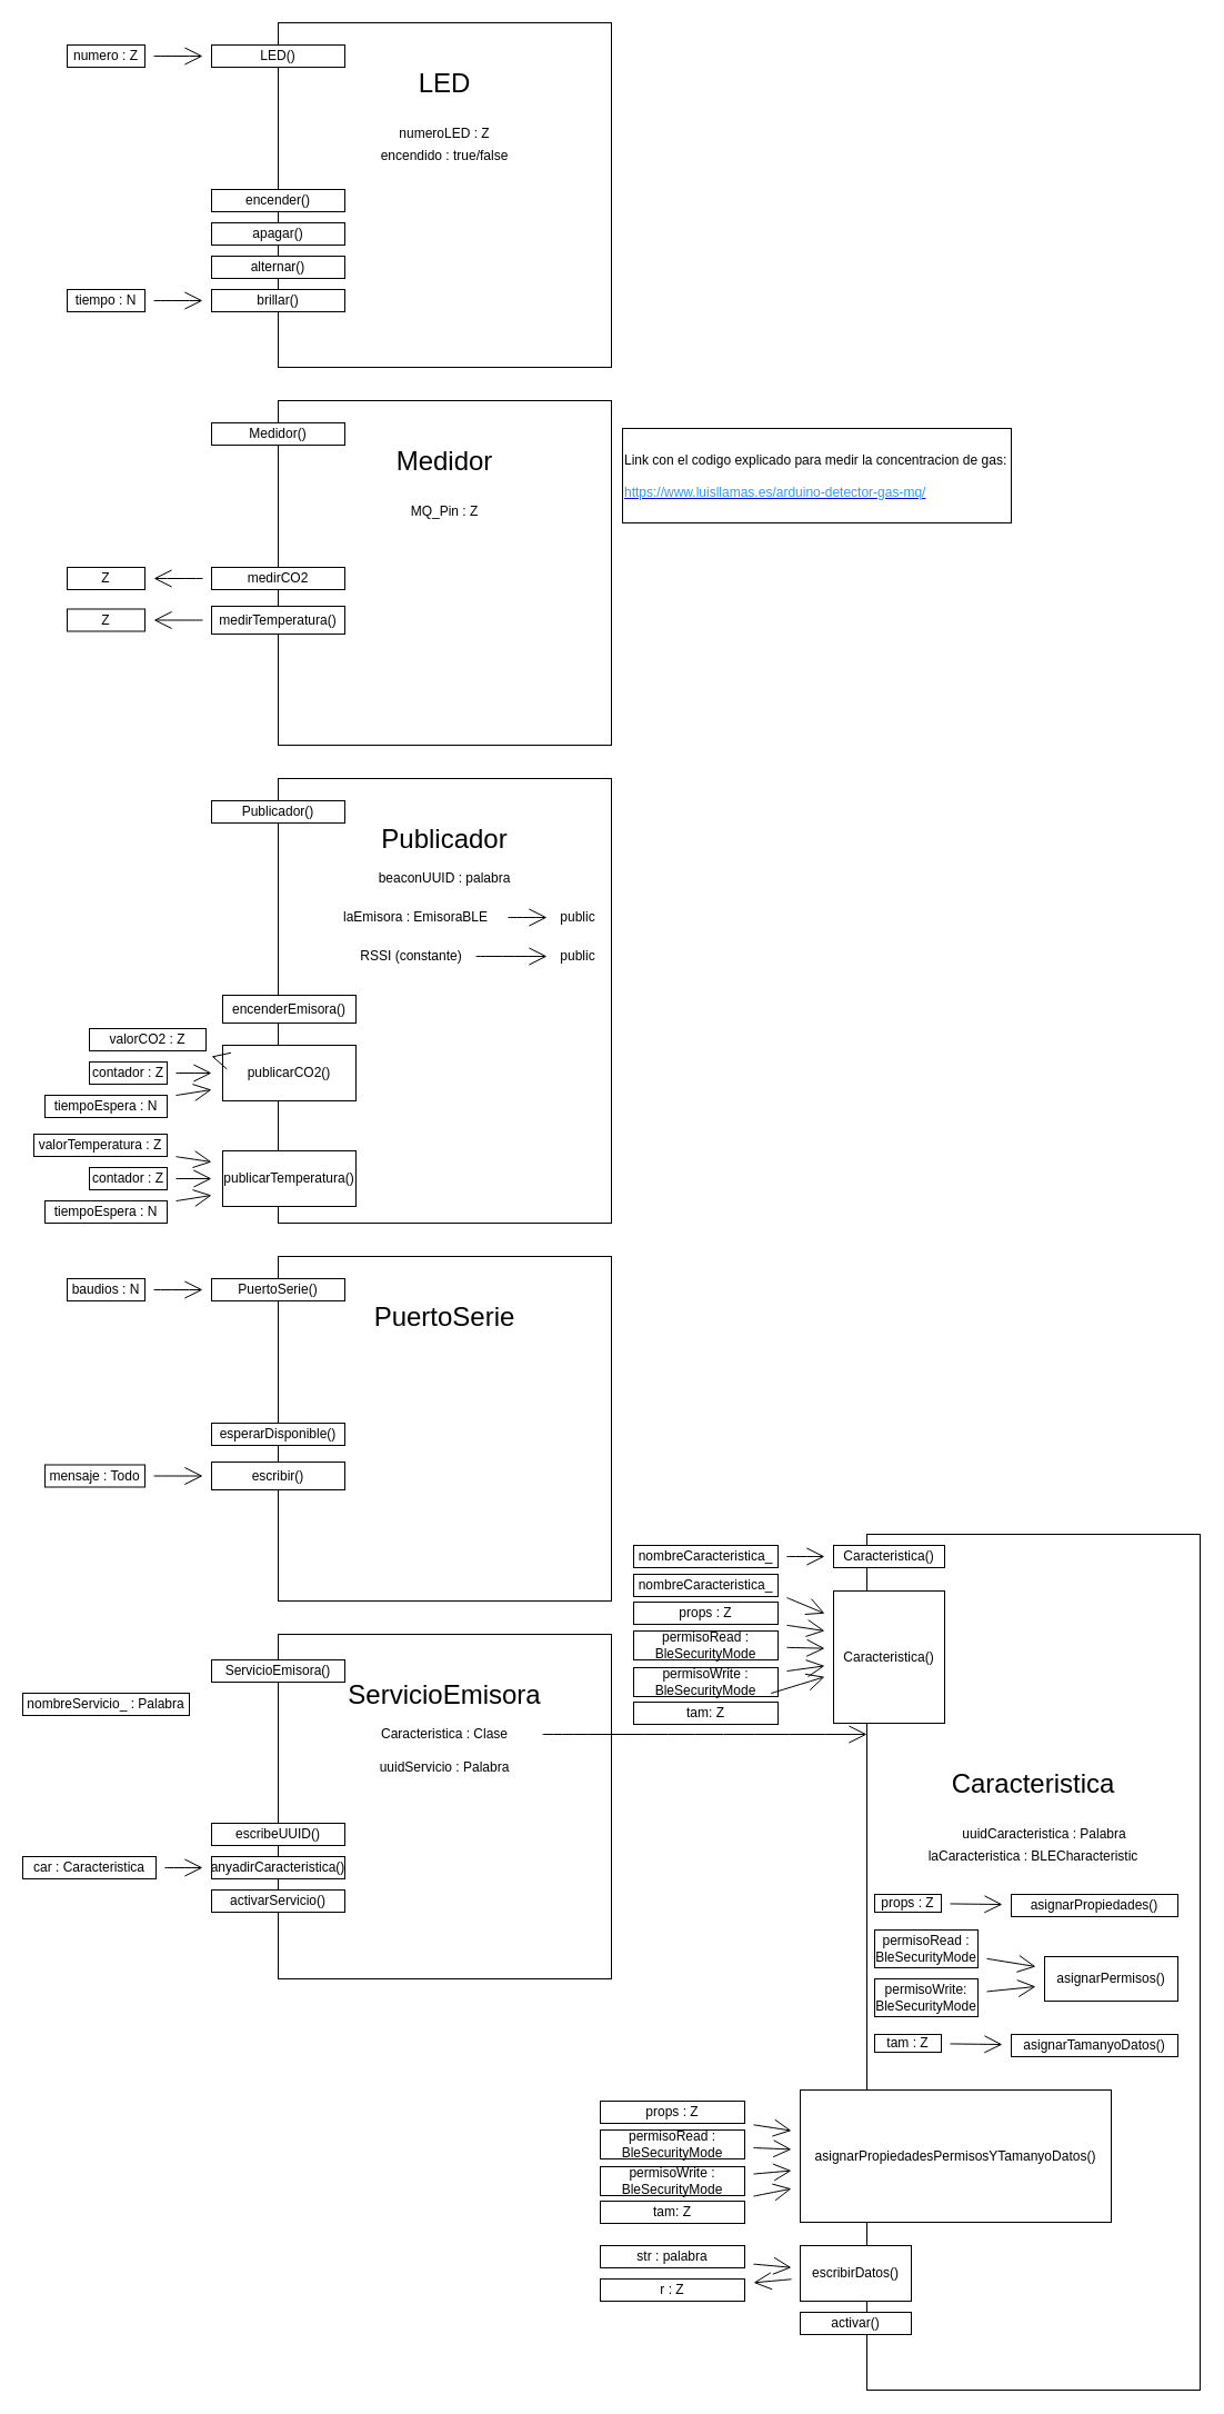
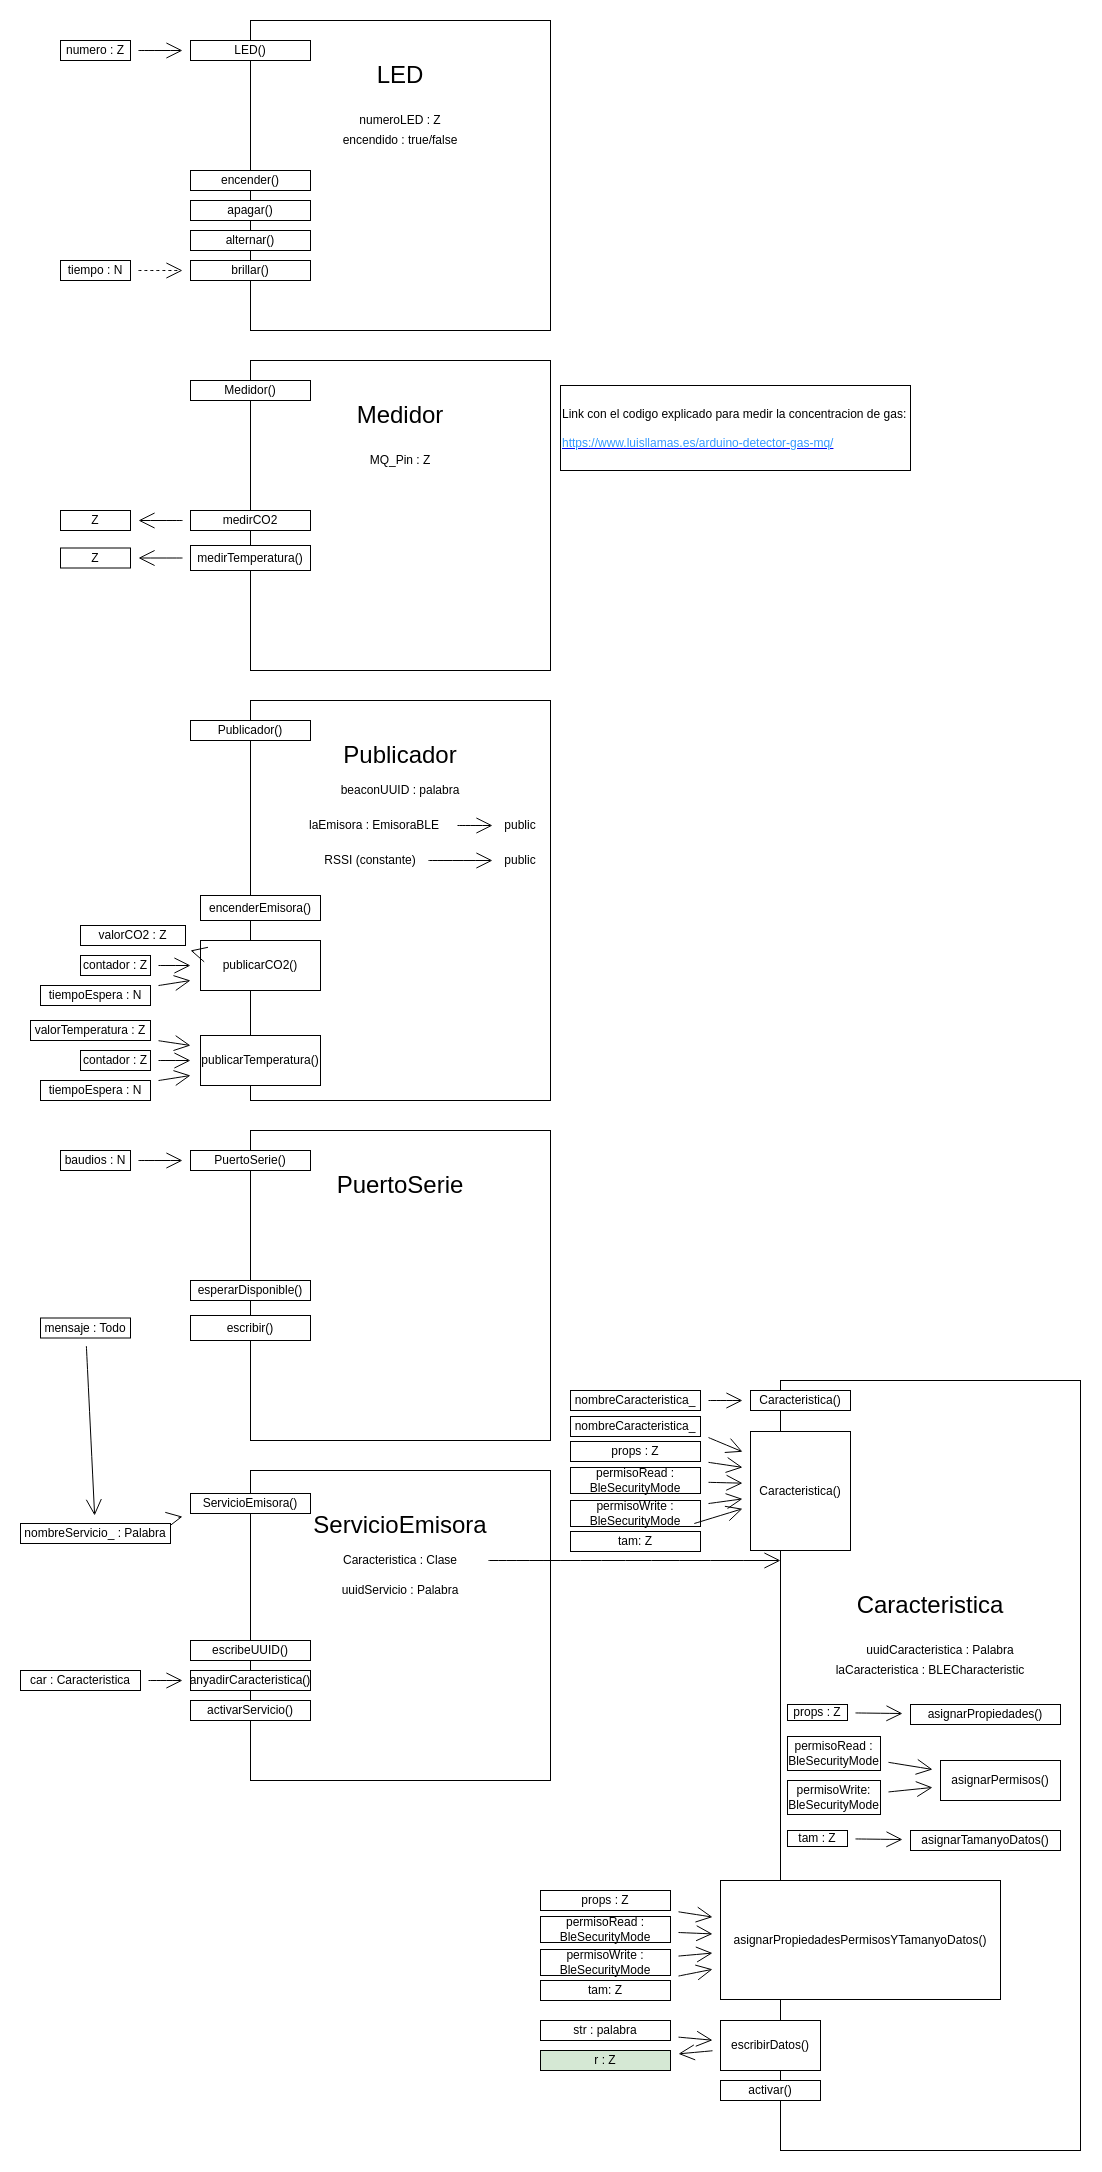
- <mxCell id="14" value="" style="edgeStyle=none;curved=1;rounded=0;orthogonalLoop=1;jettySize=auto;html=1;endArrow=open;startSize=14;endSize=14;sourcePerimeterSpacing=8;targetPerimeterSpacing=8;" parent="1" source="15" target="13" edge="1"><mxGeometry relative="1" as="geometry" /></mxCell>
+ <mxCell id="14" value="" style="edgeStyle=none;curved=1;rounded=0;orthogonalLoop=1;jettySize=auto;html=1;endArrow=open;startSize=14;endSize=14;sourcePerimeterSpacing=8;targetPerimeterSpacing=8;dashed=1;" parent="1" source="15" target="13" edge="1"><mxGeometry relative="1" as="geometry" /></mxCell>
- <mxCell id="56" value="" style="edgeStyle=none;curved=1;rounded=0;orthogonalLoop=1;jettySize=auto;html=1;endArrow=open;startSize=14;endSize=14;sourcePerimeterSpacing=8;targetPerimeterSpacing=8;" parent="1" source="57" target="55" edge="1"><mxGeometry relative="1" as="geometry" /></mxCell>
+ <mxCell id="56" value="" style="edgeStyle=none;curved=1;rounded=0;orthogonalLoop=1;jettySize=auto;html=1;endArrow=open;startSize=14;endSize=14;sourcePerimeterSpacing=8;targetPerimeterSpacing=8;" parent="1" source="57" target="110" edge="1"><mxGeometry relative="1" as="geometry" /></mxCell>
+ <mxCell id="109" value="" style="edgeStyle=none;curved=1;rounded=0;orthogonalLoop=1;jettySize=auto;html=1;endArrow=open;startSize=14;endSize=14;sourcePerimeterSpacing=8;targetPerimeterSpacing=8;" parent="1" source="110" target="108" edge="1"><mxGeometry relative="1" as="geometry" /></mxCell>
- <mxCell id="105" value="r : Z" style="rounded=0;whiteSpace=wrap;html=1;hachureGap=4;pointerEvents=0;" parent="1" vertex="1"><mxGeometry x="540" y="2050" width="130" height="20" as="geometry" /></mxCell>
+ <mxCell id="105" value="r : Z" style="rounded=0;whiteSpace=wrap;html=1;hachureGap=4;pointerEvents=0;fillColor=#d5e8d4;" parent="1" vertex="1"><mxGeometry x="540" y="2050" width="130" height="20" as="geometry" /></mxCell>
